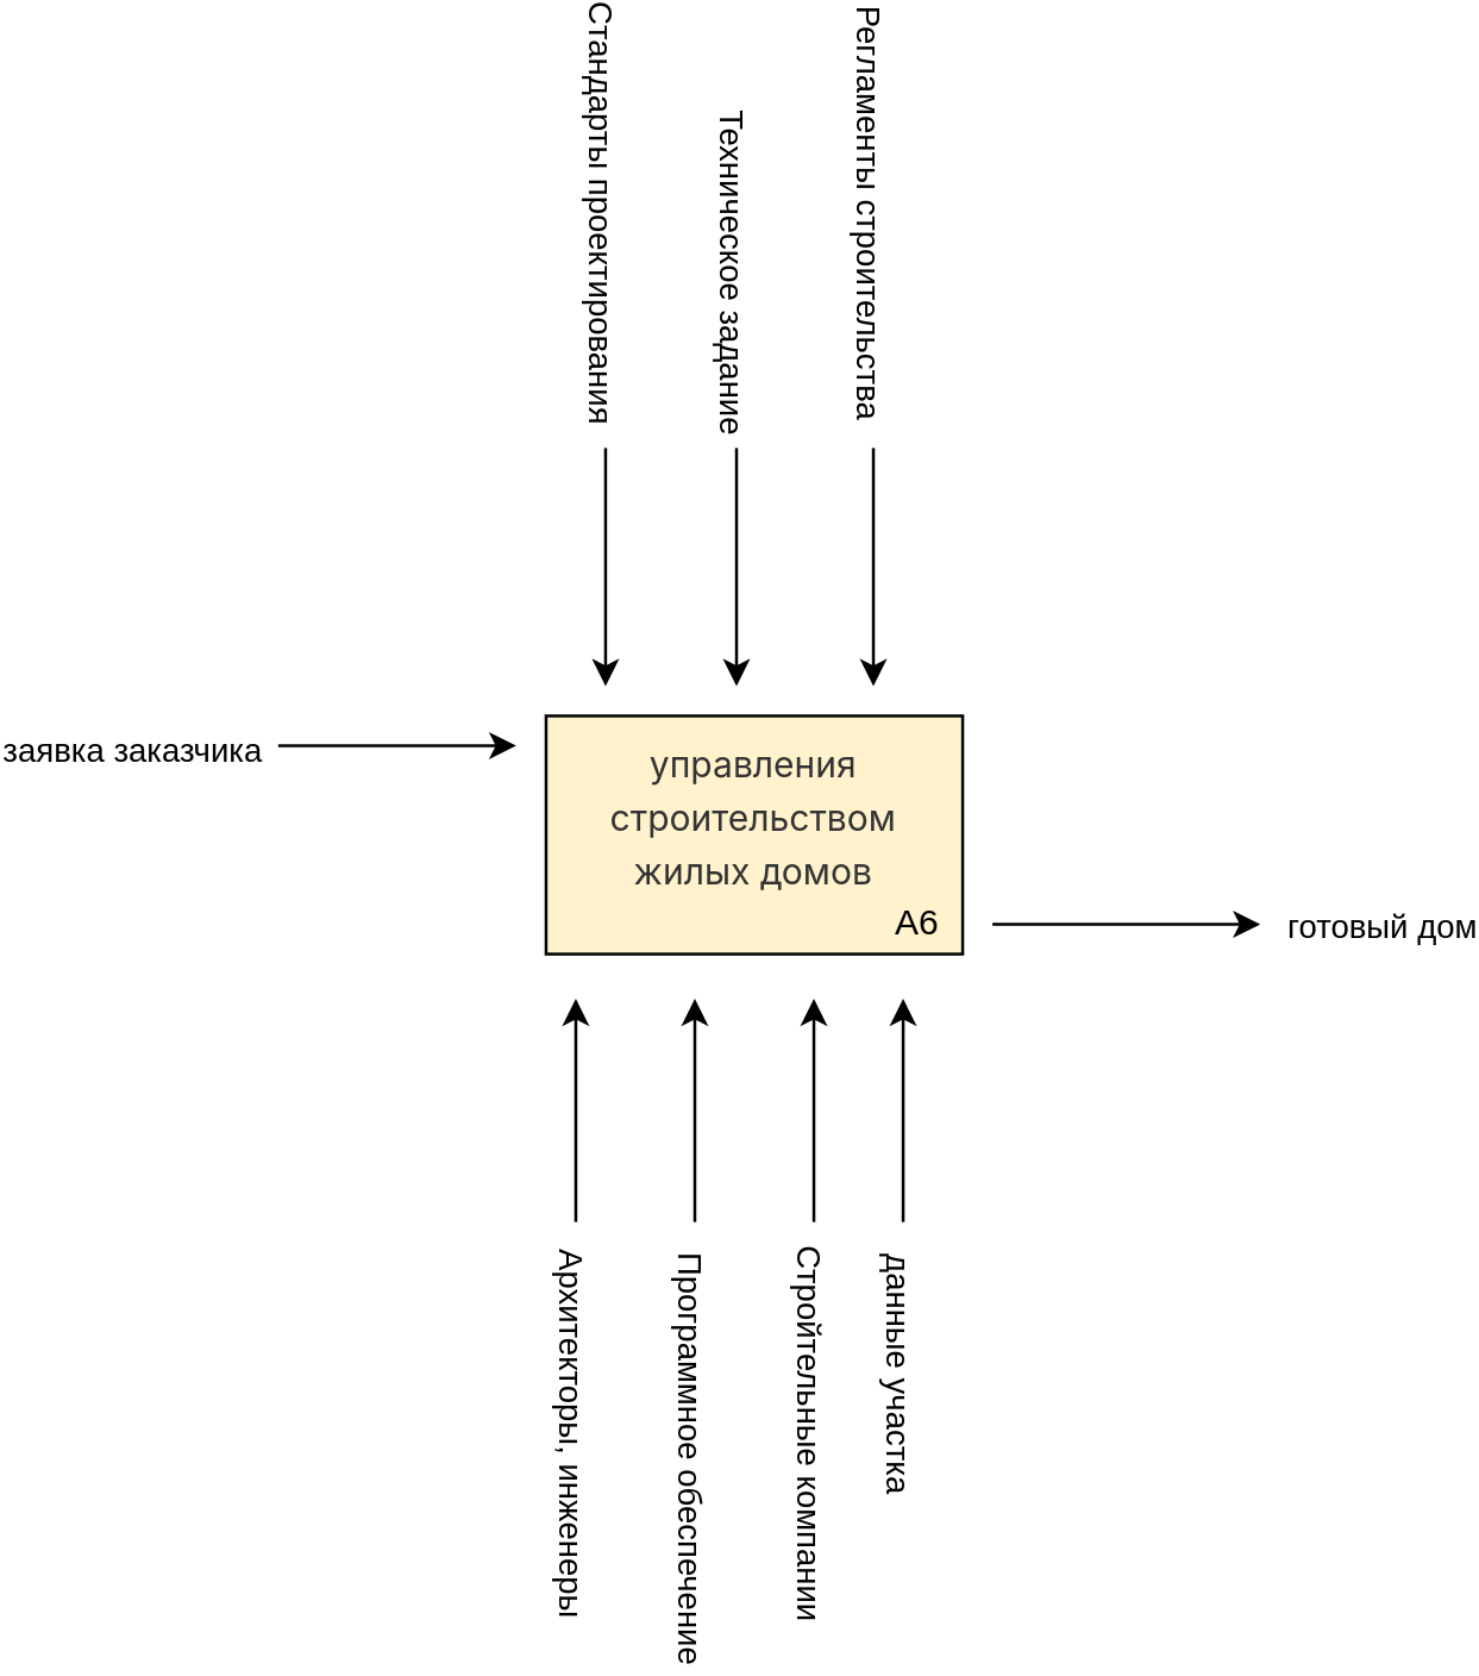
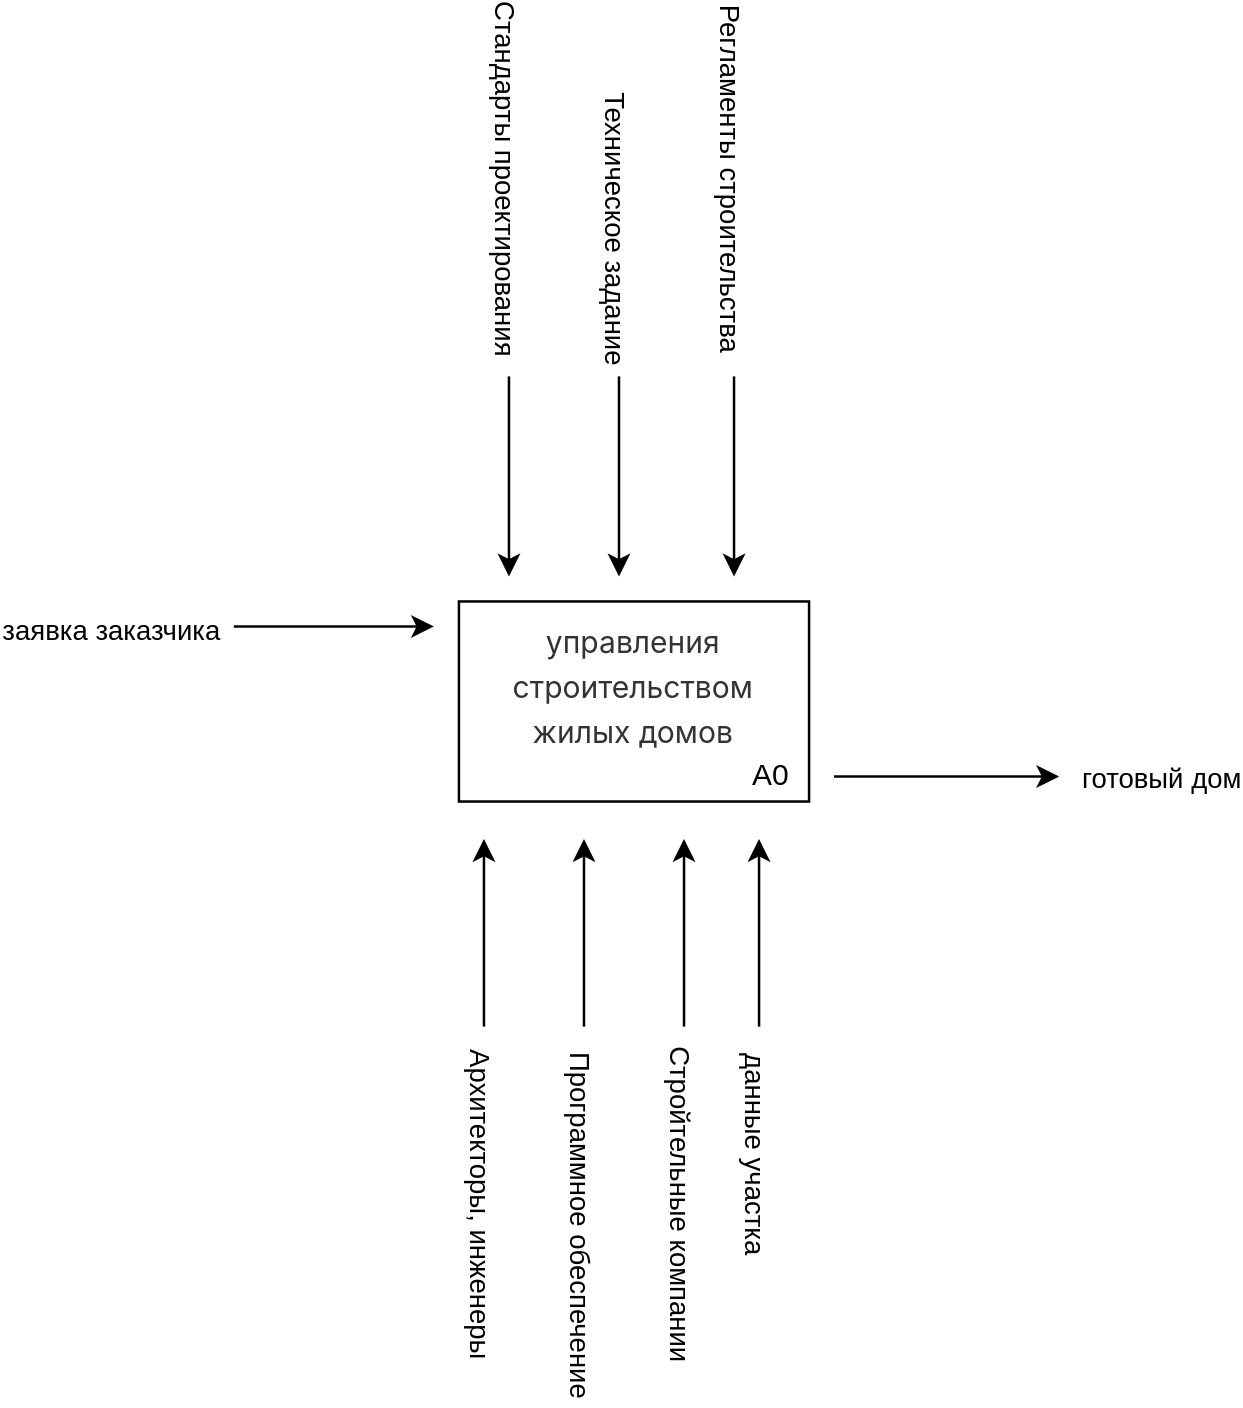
- <mxCell id="2" value="&lt;h3 style=&quot;font-size: calc(var(--ds-md-zoom)*16px); line-height: 1.5; font-family: DeepSeek-CJK-patch, Inter, system-ui, -apple-system, BlinkMacSystemFont, &amp;quot;Segoe UI&amp;quot;, Roboto, &amp;quot;Noto Sans&amp;quot;, Ubuntu, Cantarell, &amp;quot;Helvetica Neue&amp;quot;, Oxygen, &amp;quot;Open Sans&amp;quot;, sans-serif; margin-top: 0px !important;&quot;&gt;&lt;font style=&quot;color: rgb(51, 51, 51); font-weight: normal;&quot;&gt;управления строительством жилых домов&lt;/font&gt;&lt;/h3&gt;" style="rounded=0;whiteSpace=wrap;html=1;align=center;fillColor=#fff2cc;" parent="1" vertex="1"><mxGeometry x="110" y="110" width="140" height="80" as="geometry" /></mxCell>
+ <mxCell id="2" value="&lt;h3 style=&quot;font-size: calc(var(--ds-md-zoom)*16px); line-height: 1.5; font-family: DeepSeek-CJK-patch, Inter, system-ui, -apple-system, BlinkMacSystemFont, &amp;quot;Segoe UI&amp;quot;, Roboto, &amp;quot;Noto Sans&amp;quot;, Ubuntu, Cantarell, &amp;quot;Helvetica Neue&amp;quot;, Oxygen, &amp;quot;Open Sans&amp;quot;, sans-serif; margin-top: 0px !important;&quot;&gt;&lt;font style=&quot;color: rgb(51, 51, 51); font-weight: normal;&quot;&gt;управления строительством жилых домов&lt;/font&gt;&lt;/h3&gt;" style="rounded=0;whiteSpace=wrap;html=1;align=center;" parent="1" vertex="1"><mxGeometry x="110" y="110" width="140" height="80" as="geometry" /></mxCell>
- <mxCell id="3" value="A6" style="text;html=1;align=center;verticalAlign=middle;whiteSpace=wrap;rounded=0;" parent="1" vertex="1"><mxGeometry x="220" y="170" width="30" height="20" as="geometry" /></mxCell>
+ <mxCell id="3" value="A0" style="text;html=1;align=center;verticalAlign=middle;whiteSpace=wrap;rounded=0;" parent="1" vertex="1"><mxGeometry x="220" y="170" width="30" height="20" as="geometry" /></mxCell>
